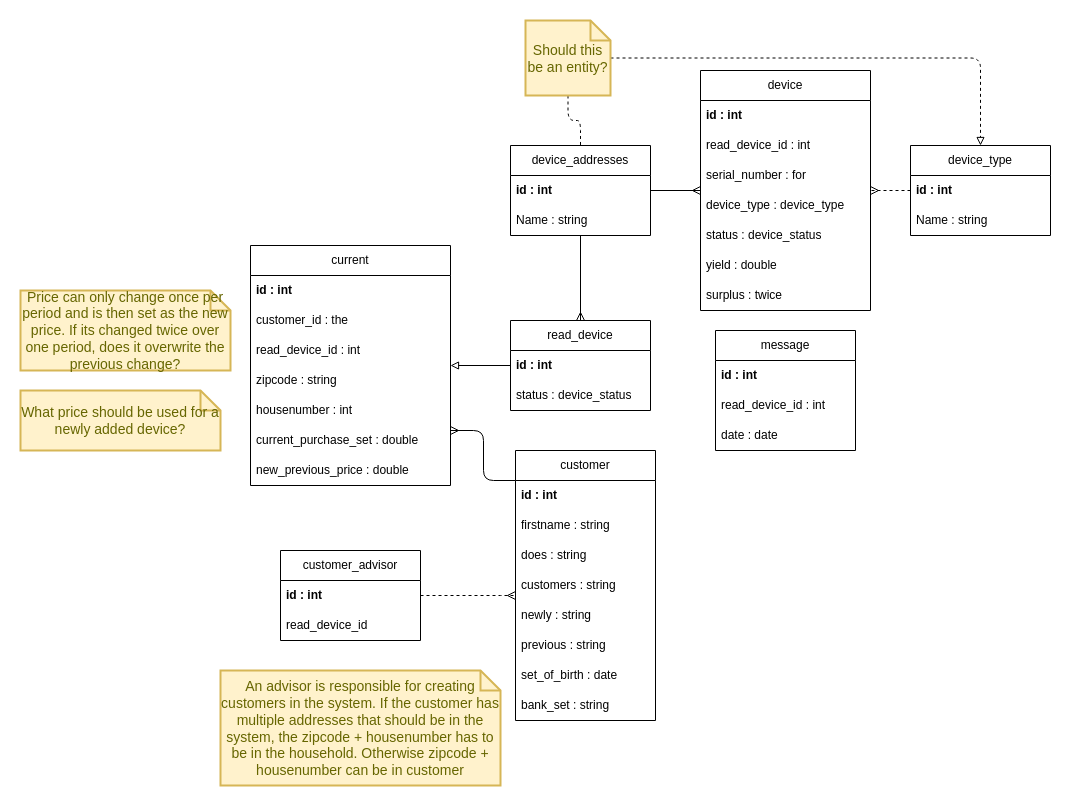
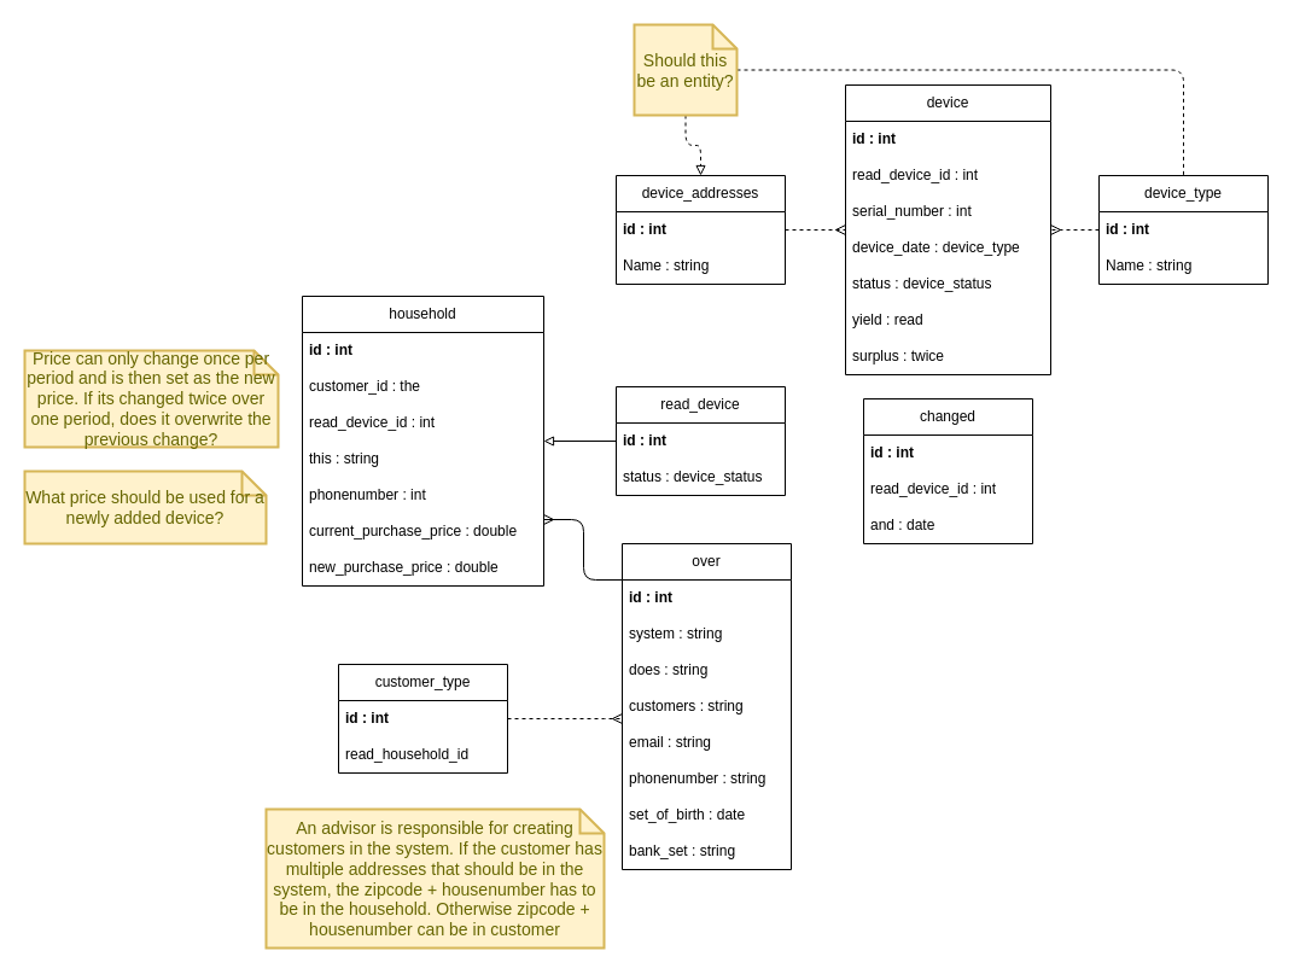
- <mxCell id="52" style="edgeStyle=orthogonalEdgeStyle;html=1;dashed=1;startArrow=none;startFill=0;endArrow=block;endFill=0;" edge="1" parent="1" source="53" target="30"><mxGeometry relative="1" as="geometry" /></mxCell>
+ <mxCell id="52" style="edgeStyle=orthogonalEdgeStyle;html=1;dashed=1;startArrow=none;startFill=0;endArrow=none;endFill=0;" edge="1" parent="1" source="53" target="30"><mxGeometry relative="1" as="geometry" /></mxCell>
- <mxCell id="51" style="edgeStyle=orthogonalEdgeStyle;html=1;startArrow=none;startFill=0;endArrow=none;endFill=0;dashed=1;" edge="1" parent="1" source="53" target="18"><mxGeometry relative="1" as="geometry" /></mxCell>
+ <mxCell id="51" style="edgeStyle=orthogonalEdgeStyle;html=1;startArrow=none;startFill=0;endArrow=block;endFill=0;dashed=1;" edge="1" parent="1" source="53" target="18"><mxGeometry relative="1" as="geometry" /></mxCell>
- <mxCell id="24" value="serial_number : for" style="text;strokeColor=none;fillColor=none;align=left;verticalAlign=middle;spacingLeft=4;spacingRight=4;overflow=hidden;points=[[0,0.5],[1,0.5]];portConstraint=eastwest;rotatable=0;whiteSpace=wrap;html=1;fontSize=12;fontStyle=0" vertex="1" parent="21"><mxGeometry y="90" width="170" height="30" as="geometry" /></mxCell>
+ <mxCell id="24" value="serial_number : int" style="text;strokeColor=none;fillColor=none;align=left;verticalAlign=middle;spacingLeft=4;spacingRight=4;overflow=hidden;points=[[0,0.5],[1,0.5]];portConstraint=eastwest;rotatable=0;whiteSpace=wrap;html=1;fontSize=12;fontStyle=0" vertex="1" parent="21"><mxGeometry y="90" width="170" height="30" as="geometry" /></mxCell>
- <mxCell id="47" style="edgeStyle=orthogonalEdgeStyle;html=1;startArrow=none;startFill=0;endArrow=ERmany;endFill=0;" edge="1" parent="1" source="18" target="21"><mxGeometry relative="1" as="geometry"><Array as="points"><mxPoint x="580" y="180" /></Array></mxGeometry></mxCell>
+ <mxCell id="47" style="edgeStyle=orthogonalEdgeStyle;html=1;startArrow=none;startFill=0;endArrow=ERmany;endFill=0;dashed=1;" edge="1" parent="1" source="18" target="21"><mxGeometry relative="1" as="geometry"><Array as="points"><mxPoint x="580" y="180" /></Array></mxGeometry></mxCell>
- <mxCell id="25" value="device_type : device_type" style="text;strokeColor=none;fillColor=none;align=left;verticalAlign=middle;spacingLeft=4;spacingRight=4;overflow=hidden;points=[[0,0.5],[1,0.5]];portConstraint=eastwest;rotatable=0;whiteSpace=wrap;html=1;fontSize=12;fontStyle=0" vertex="1" parent="21"><mxGeometry y="120" width="170" height="30" as="geometry" /></mxCell>
+ <mxCell id="25" value="device_date : device_type" style="text;strokeColor=none;fillColor=none;align=left;verticalAlign=middle;spacingLeft=4;spacingRight=4;overflow=hidden;points=[[0,0.5],[1,0.5]];portConstraint=eastwest;rotatable=0;whiteSpace=wrap;html=1;fontSize=12;fontStyle=0" vertex="1" parent="21"><mxGeometry y="120" width="170" height="30" as="geometry" /></mxCell>
- <mxCell id="2" value="current" style="swimlane;fontStyle=0;childLayout=stackLayout;horizontal=1;startSize=30;horizontalStack=0;resizeParent=1;resizeParentMax=0;resizeLast=0;collapsible=1;marginBottom=0;whiteSpace=wrap;html=1;fontSize=12;" vertex="1" parent="1"><mxGeometry x="250" y="245" width="200" height="240" as="geometry" /></mxCell>
+ <mxCell id="2" value="household" style="swimlane;fontStyle=0;childLayout=stackLayout;horizontal=1;startSize=30;horizontalStack=0;resizeParent=1;resizeParentMax=0;resizeLast=0;collapsible=1;marginBottom=0;whiteSpace=wrap;html=1;fontSize=12;" vertex="1" parent="1"><mxGeometry x="250" y="245" width="200" height="240" as="geometry" /></mxCell>
- <mxCell id="27" value="yield : double" style="text;strokeColor=none;fillColor=none;align=left;verticalAlign=middle;spacingLeft=4;spacingRight=4;overflow=hidden;points=[[0,0.5],[1,0.5]];portConstraint=eastwest;rotatable=0;whiteSpace=wrap;html=1;fontSize=12;fontStyle=0" vertex="1" parent="21"><mxGeometry y="180" width="170" height="30" as="geometry" /></mxCell>
+ <mxCell id="27" value="yield : read" style="text;strokeColor=none;fillColor=none;align=left;verticalAlign=middle;spacingLeft=4;spacingRight=4;overflow=hidden;points=[[0,0.5],[1,0.5]];portConstraint=eastwest;rotatable=0;whiteSpace=wrap;html=1;fontSize=12;fontStyle=0" vertex="1" parent="21"><mxGeometry y="180" width="170" height="30" as="geometry" /></mxCell>
- <mxCell id="13" style="edgeStyle=none;html=1;startArrow=ERmany;startFill=0;endArrow=none;endFill=0;" edge="1" parent="1" source="15" target="18"><mxGeometry relative="1" as="geometry" /></mxCell>
- <mxCell id="43" value="message" style="swimlane;fontStyle=0;childLayout=stackLayout;horizontal=1;startSize=30;horizontalStack=0;resizeParent=1;resizeParentMax=0;resizeLast=0;collapsible=1;marginBottom=0;whiteSpace=wrap;html=1;fontSize=12;" vertex="1" parent="1"><mxGeometry x="715" y="330" width="140" height="120" as="geometry" /></mxCell>
+ <mxCell id="43" value="changed" style="swimlane;fontStyle=0;childLayout=stackLayout;horizontal=1;startSize=30;horizontalStack=0;resizeParent=1;resizeParentMax=0;resizeLast=0;collapsible=1;marginBottom=0;whiteSpace=wrap;html=1;fontSize=12;" vertex="1" parent="1"><mxGeometry x="715" y="330" width="140" height="120" as="geometry" /></mxCell>
- <mxCell id="6" value="zipcode : string" style="text;strokeColor=none;fillColor=none;align=left;verticalAlign=middle;spacingLeft=4;spacingRight=4;overflow=hidden;points=[[0,0.5],[1,0.5]];portConstraint=eastwest;rotatable=0;whiteSpace=wrap;html=1;fontSize=12;fontStyle=0" vertex="1" parent="2"><mxGeometry y="120" width="200" height="30" as="geometry" /></mxCell>
+ <mxCell id="6" value="this : string" style="text;strokeColor=none;fillColor=none;align=left;verticalAlign=middle;spacingLeft=4;spacingRight=4;overflow=hidden;points=[[0,0.5],[1,0.5]];portConstraint=eastwest;rotatable=0;whiteSpace=wrap;html=1;fontSize=12;fontStyle=0" vertex="1" parent="2"><mxGeometry y="120" width="200" height="30" as="geometry" /></mxCell>
- <mxCell id="7" value="housenumber : int" style="text;strokeColor=none;fillColor=none;align=left;verticalAlign=middle;spacingLeft=4;spacingRight=4;overflow=hidden;points=[[0,0.5],[1,0.5]];portConstraint=eastwest;rotatable=0;whiteSpace=wrap;html=1;fontSize=12;fontStyle=0" vertex="1" parent="2"><mxGeometry y="150" width="200" height="30" as="geometry" /></mxCell>
+ <mxCell id="7" value="phonenumber : int" style="text;strokeColor=none;fillColor=none;align=left;verticalAlign=middle;spacingLeft=4;spacingRight=4;overflow=hidden;points=[[0,0.5],[1,0.5]];portConstraint=eastwest;rotatable=0;whiteSpace=wrap;html=1;fontSize=12;fontStyle=0" vertex="1" parent="2"><mxGeometry y="150" width="200" height="30" as="geometry" /></mxCell>
- <mxCell id="46" value="date : date" style="text;strokeColor=none;fillColor=none;align=left;verticalAlign=middle;spacingLeft=4;spacingRight=4;overflow=hidden;points=[[0,0.5],[1,0.5]];portConstraint=eastwest;rotatable=0;whiteSpace=wrap;html=1;fontSize=12;fontStyle=0" vertex="1" parent="43"><mxGeometry y="90" width="140" height="30" as="geometry" /></mxCell>
+ <mxCell id="46" value="and : date" style="text;strokeColor=none;fillColor=none;align=left;verticalAlign=middle;spacingLeft=4;spacingRight=4;overflow=hidden;points=[[0,0.5],[1,0.5]];portConstraint=eastwest;rotatable=0;whiteSpace=wrap;html=1;fontSize=12;fontStyle=0" vertex="1" parent="43"><mxGeometry y="90" width="140" height="30" as="geometry" /></mxCell>
- <mxCell id="8" value="current_purchase_set : double" style="text;strokeColor=none;fillColor=none;align=left;verticalAlign=middle;spacingLeft=4;spacingRight=4;overflow=hidden;points=[[0,0.5],[1,0.5]];portConstraint=eastwest;rotatable=0;whiteSpace=wrap;html=1;fontSize=12;fontStyle=0" vertex="1" parent="2"><mxGeometry y="180" width="200" height="30" as="geometry" /></mxCell>
+ <mxCell id="8" value="current_purchase_price : double" style="text;strokeColor=none;fillColor=none;align=left;verticalAlign=middle;spacingLeft=4;spacingRight=4;overflow=hidden;points=[[0,0.5],[1,0.5]];portConstraint=eastwest;rotatable=0;whiteSpace=wrap;html=1;fontSize=12;fontStyle=0" vertex="1" parent="2"><mxGeometry y="180" width="200" height="30" as="geometry" /></mxCell>
- <mxCell id="34" value="customer" style="swimlane;fontStyle=0;childLayout=stackLayout;horizontal=1;startSize=30;horizontalStack=0;resizeParent=1;resizeParentMax=0;resizeLast=0;collapsible=1;marginBottom=0;whiteSpace=wrap;html=1;fontSize=12;" vertex="1" parent="1"><mxGeometry x="515" y="450" width="140" height="270" as="geometry" /></mxCell>
+ <mxCell id="34" value="over" style="swimlane;fontStyle=0;childLayout=stackLayout;horizontal=1;startSize=30;horizontalStack=0;resizeParent=1;resizeParentMax=0;resizeLast=0;collapsible=1;marginBottom=0;whiteSpace=wrap;html=1;fontSize=12;" vertex="1" parent="1"><mxGeometry x="515" y="450" width="140" height="270" as="geometry" /></mxCell>
- <mxCell id="9" value="new_previous_price : double" style="text;strokeColor=none;fillColor=none;align=left;verticalAlign=middle;spacingLeft=4;spacingRight=4;overflow=hidden;points=[[0,0.5],[1,0.5]];portConstraint=eastwest;rotatable=0;whiteSpace=wrap;html=1;fontSize=12;fontStyle=0" vertex="1" parent="2"><mxGeometry y="210" width="200" height="30" as="geometry" /></mxCell>
+ <mxCell id="9" value="new_purchase_price : double" style="text;strokeColor=none;fillColor=none;align=left;verticalAlign=middle;spacingLeft=4;spacingRight=4;overflow=hidden;points=[[0,0.5],[1,0.5]];portConstraint=eastwest;rotatable=0;whiteSpace=wrap;html=1;fontSize=12;fontStyle=0" vertex="1" parent="2"><mxGeometry y="210" width="200" height="30" as="geometry" /></mxCell>
- <mxCell id="36" value="firstname : string" style="text;strokeColor=none;fillColor=none;align=left;verticalAlign=middle;spacingLeft=4;spacingRight=4;overflow=hidden;points=[[0,0.5],[1,0.5]];portConstraint=eastwest;rotatable=0;whiteSpace=wrap;html=1;fontSize=12;fontStyle=0" vertex="1" parent="34"><mxGeometry y="60" width="140" height="30" as="geometry" /></mxCell>
+ <mxCell id="36" value="system : string" style="text;strokeColor=none;fillColor=none;align=left;verticalAlign=middle;spacingLeft=4;spacingRight=4;overflow=hidden;points=[[0,0.5],[1,0.5]];portConstraint=eastwest;rotatable=0;whiteSpace=wrap;html=1;fontSize=12;fontStyle=0" vertex="1" parent="34"><mxGeometry y="60" width="140" height="30" as="geometry" /></mxCell>
- <mxCell id="10" value="customer_advisor" style="swimlane;fontStyle=0;childLayout=stackLayout;horizontal=1;startSize=30;horizontalStack=0;resizeParent=1;resizeParentMax=0;resizeLast=0;collapsible=1;marginBottom=0;whiteSpace=wrap;html=1;fontSize=12;" vertex="1" parent="1"><mxGeometry x="280" y="550" width="140" height="90" as="geometry" /></mxCell>
+ <mxCell id="10" value="customer_type" style="swimlane;fontStyle=0;childLayout=stackLayout;horizontal=1;startSize=30;horizontalStack=0;resizeParent=1;resizeParentMax=0;resizeLast=0;collapsible=1;marginBottom=0;whiteSpace=wrap;html=1;fontSize=12;" vertex="1" parent="1"><mxGeometry x="280" y="550" width="140" height="90" as="geometry" /></mxCell>
- <mxCell id="39" value="newly : string" style="text;strokeColor=none;fillColor=none;align=left;verticalAlign=middle;spacingLeft=4;spacingRight=4;overflow=hidden;points=[[0,0.5],[1,0.5]];portConstraint=eastwest;rotatable=0;whiteSpace=wrap;html=1;fontSize=12;fontStyle=0" vertex="1" parent="34"><mxGeometry y="150" width="140" height="30" as="geometry" /></mxCell>
+ <mxCell id="39" value="email : string" style="text;strokeColor=none;fillColor=none;align=left;verticalAlign=middle;spacingLeft=4;spacingRight=4;overflow=hidden;points=[[0,0.5],[1,0.5]];portConstraint=eastwest;rotatable=0;whiteSpace=wrap;html=1;fontSize=12;fontStyle=0" vertex="1" parent="34"><mxGeometry y="150" width="140" height="30" as="geometry" /></mxCell>
- <mxCell id="12" value="read_device_id" style="text;strokeColor=none;fillColor=none;align=left;verticalAlign=middle;spacingLeft=4;spacingRight=4;overflow=hidden;points=[[0,0.5],[1,0.5]];portConstraint=eastwest;rotatable=0;whiteSpace=wrap;html=1;fontSize=12;fontStyle=0" vertex="1" parent="10"><mxGeometry y="60" width="140" height="30" as="geometry" /></mxCell>
+ <mxCell id="12" value="read_household_id" style="text;strokeColor=none;fillColor=none;align=left;verticalAlign=middle;spacingLeft=4;spacingRight=4;overflow=hidden;points=[[0,0.5],[1,0.5]];portConstraint=eastwest;rotatable=0;whiteSpace=wrap;html=1;fontSize=12;fontStyle=0" vertex="1" parent="10"><mxGeometry y="60" width="140" height="30" as="geometry" /></mxCell>
- <mxCell id="40" value="previous : string" style="text;strokeColor=none;fillColor=none;align=left;verticalAlign=middle;spacingLeft=4;spacingRight=4;overflow=hidden;points=[[0,0.5],[1,0.5]];portConstraint=eastwest;rotatable=0;whiteSpace=wrap;html=1;fontSize=12;fontStyle=0" vertex="1" parent="34"><mxGeometry y="180" width="140" height="30" as="geometry" /></mxCell>
+ <mxCell id="40" value="phonenumber : string" style="text;strokeColor=none;fillColor=none;align=left;verticalAlign=middle;spacingLeft=4;spacingRight=4;overflow=hidden;points=[[0,0.5],[1,0.5]];portConstraint=eastwest;rotatable=0;whiteSpace=wrap;html=1;fontSize=12;fontStyle=0" vertex="1" parent="34"><mxGeometry y="180" width="140" height="30" as="geometry" /></mxCell>
